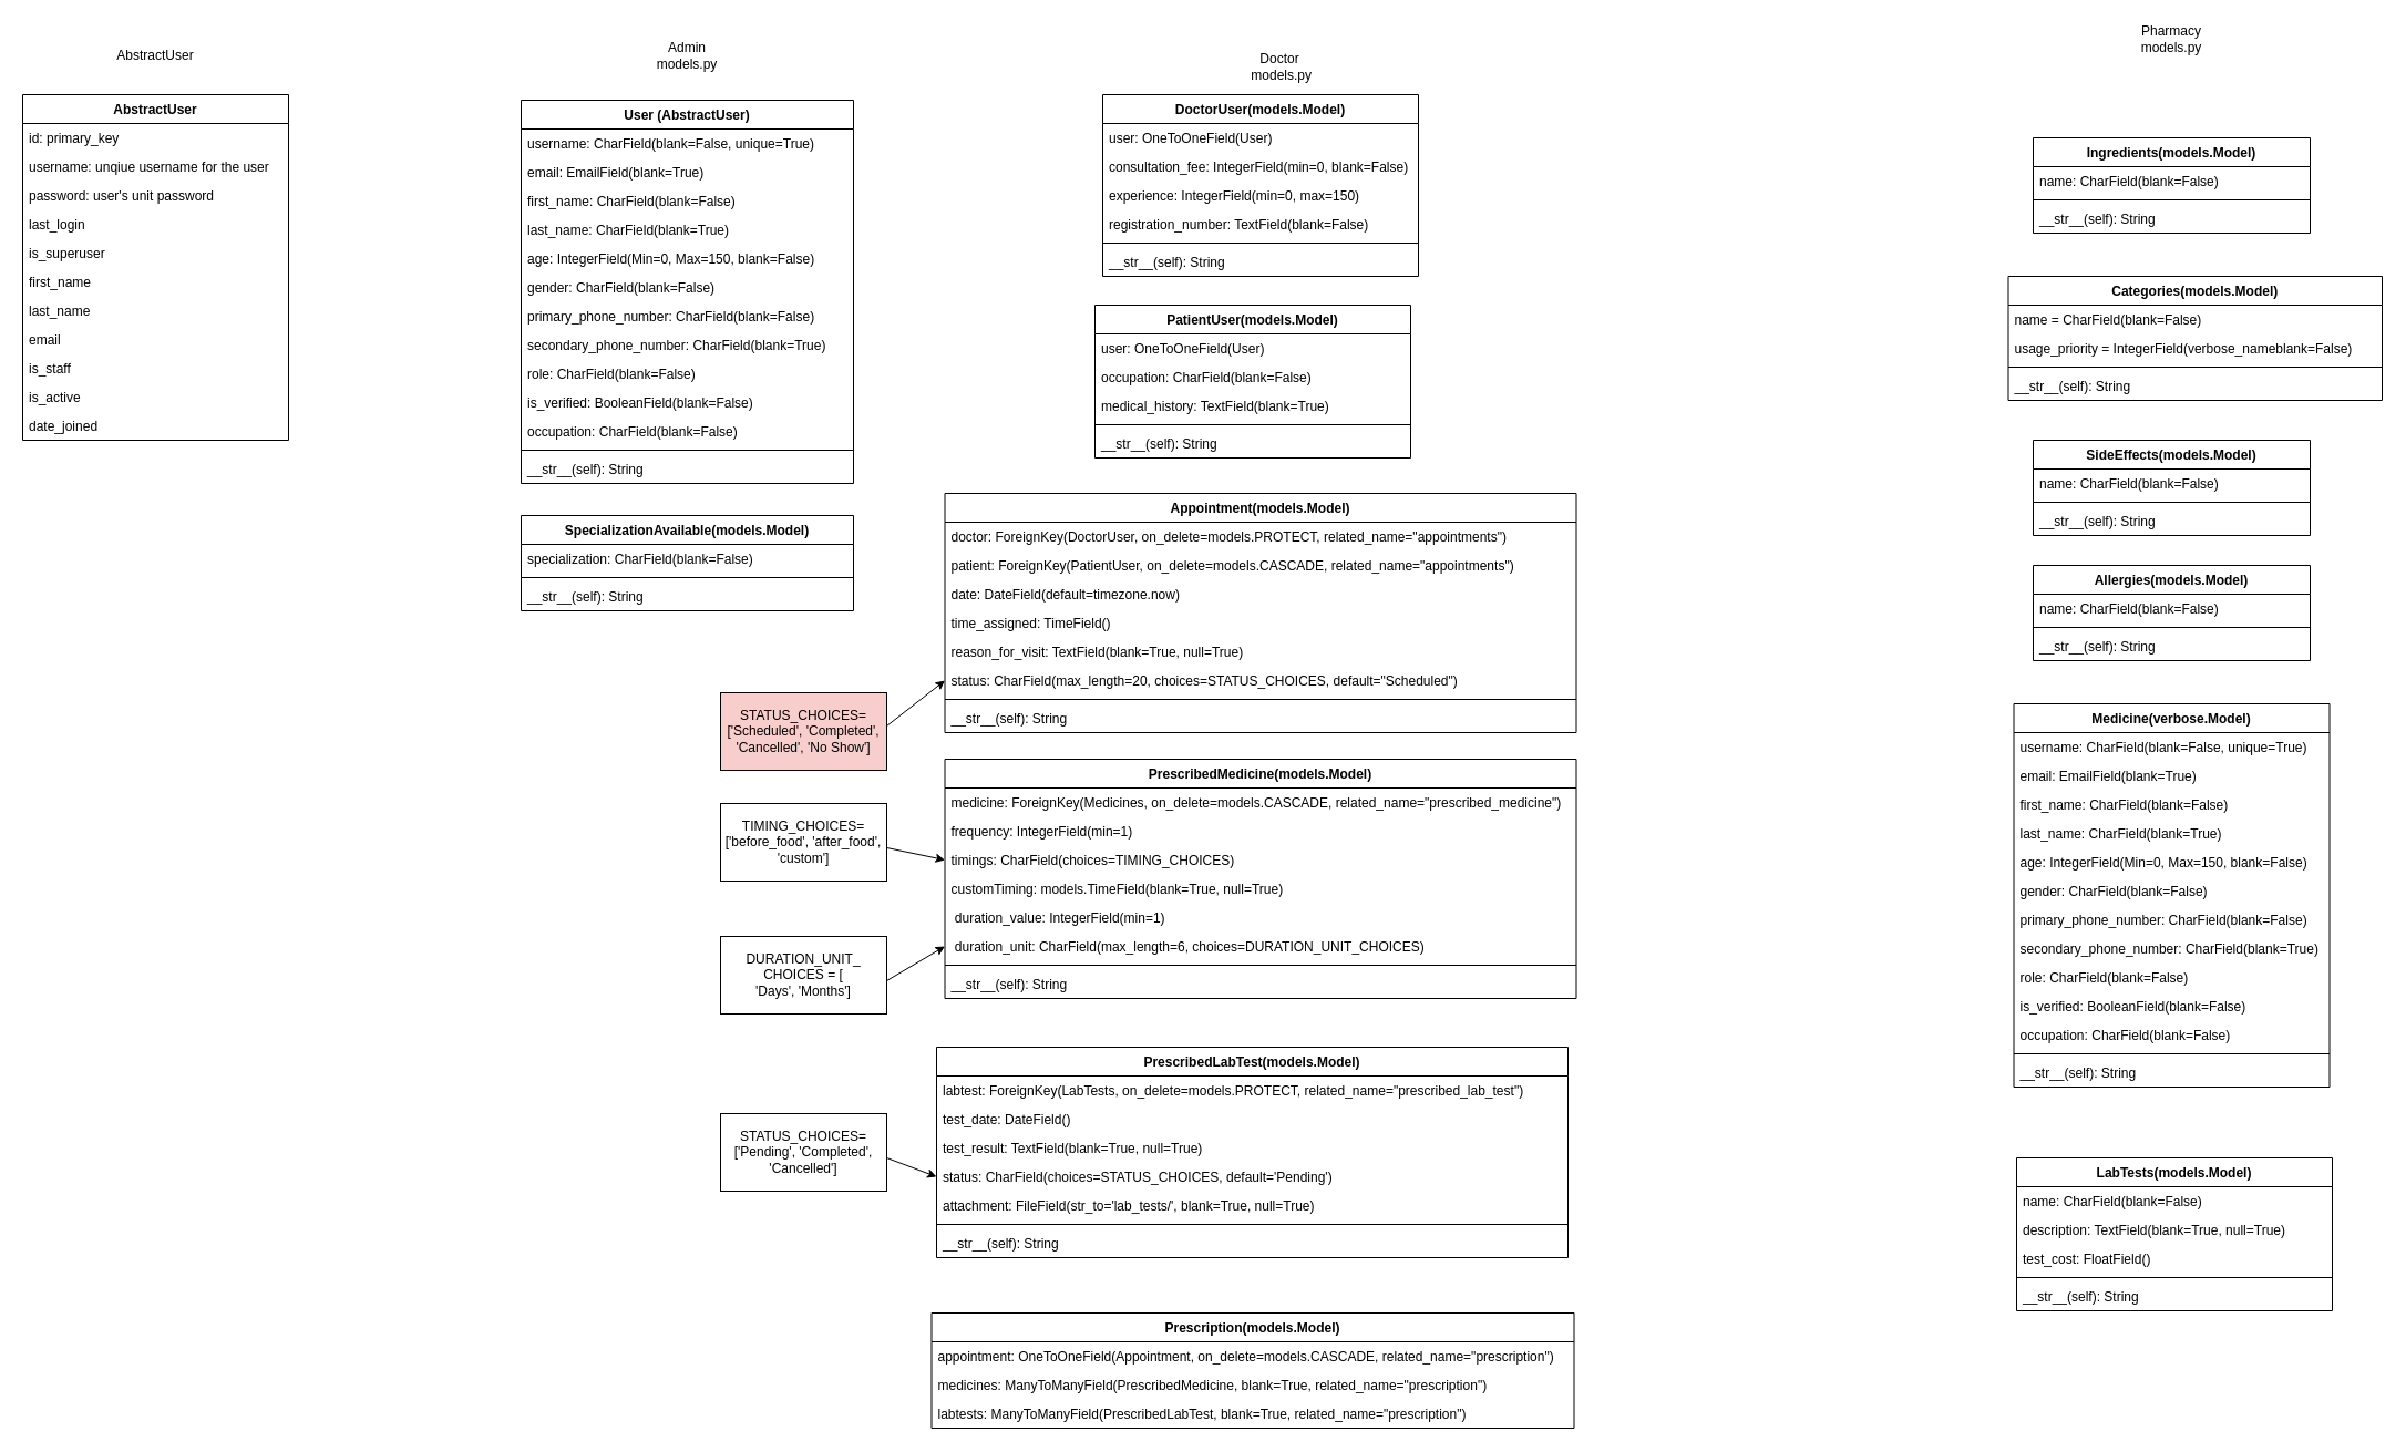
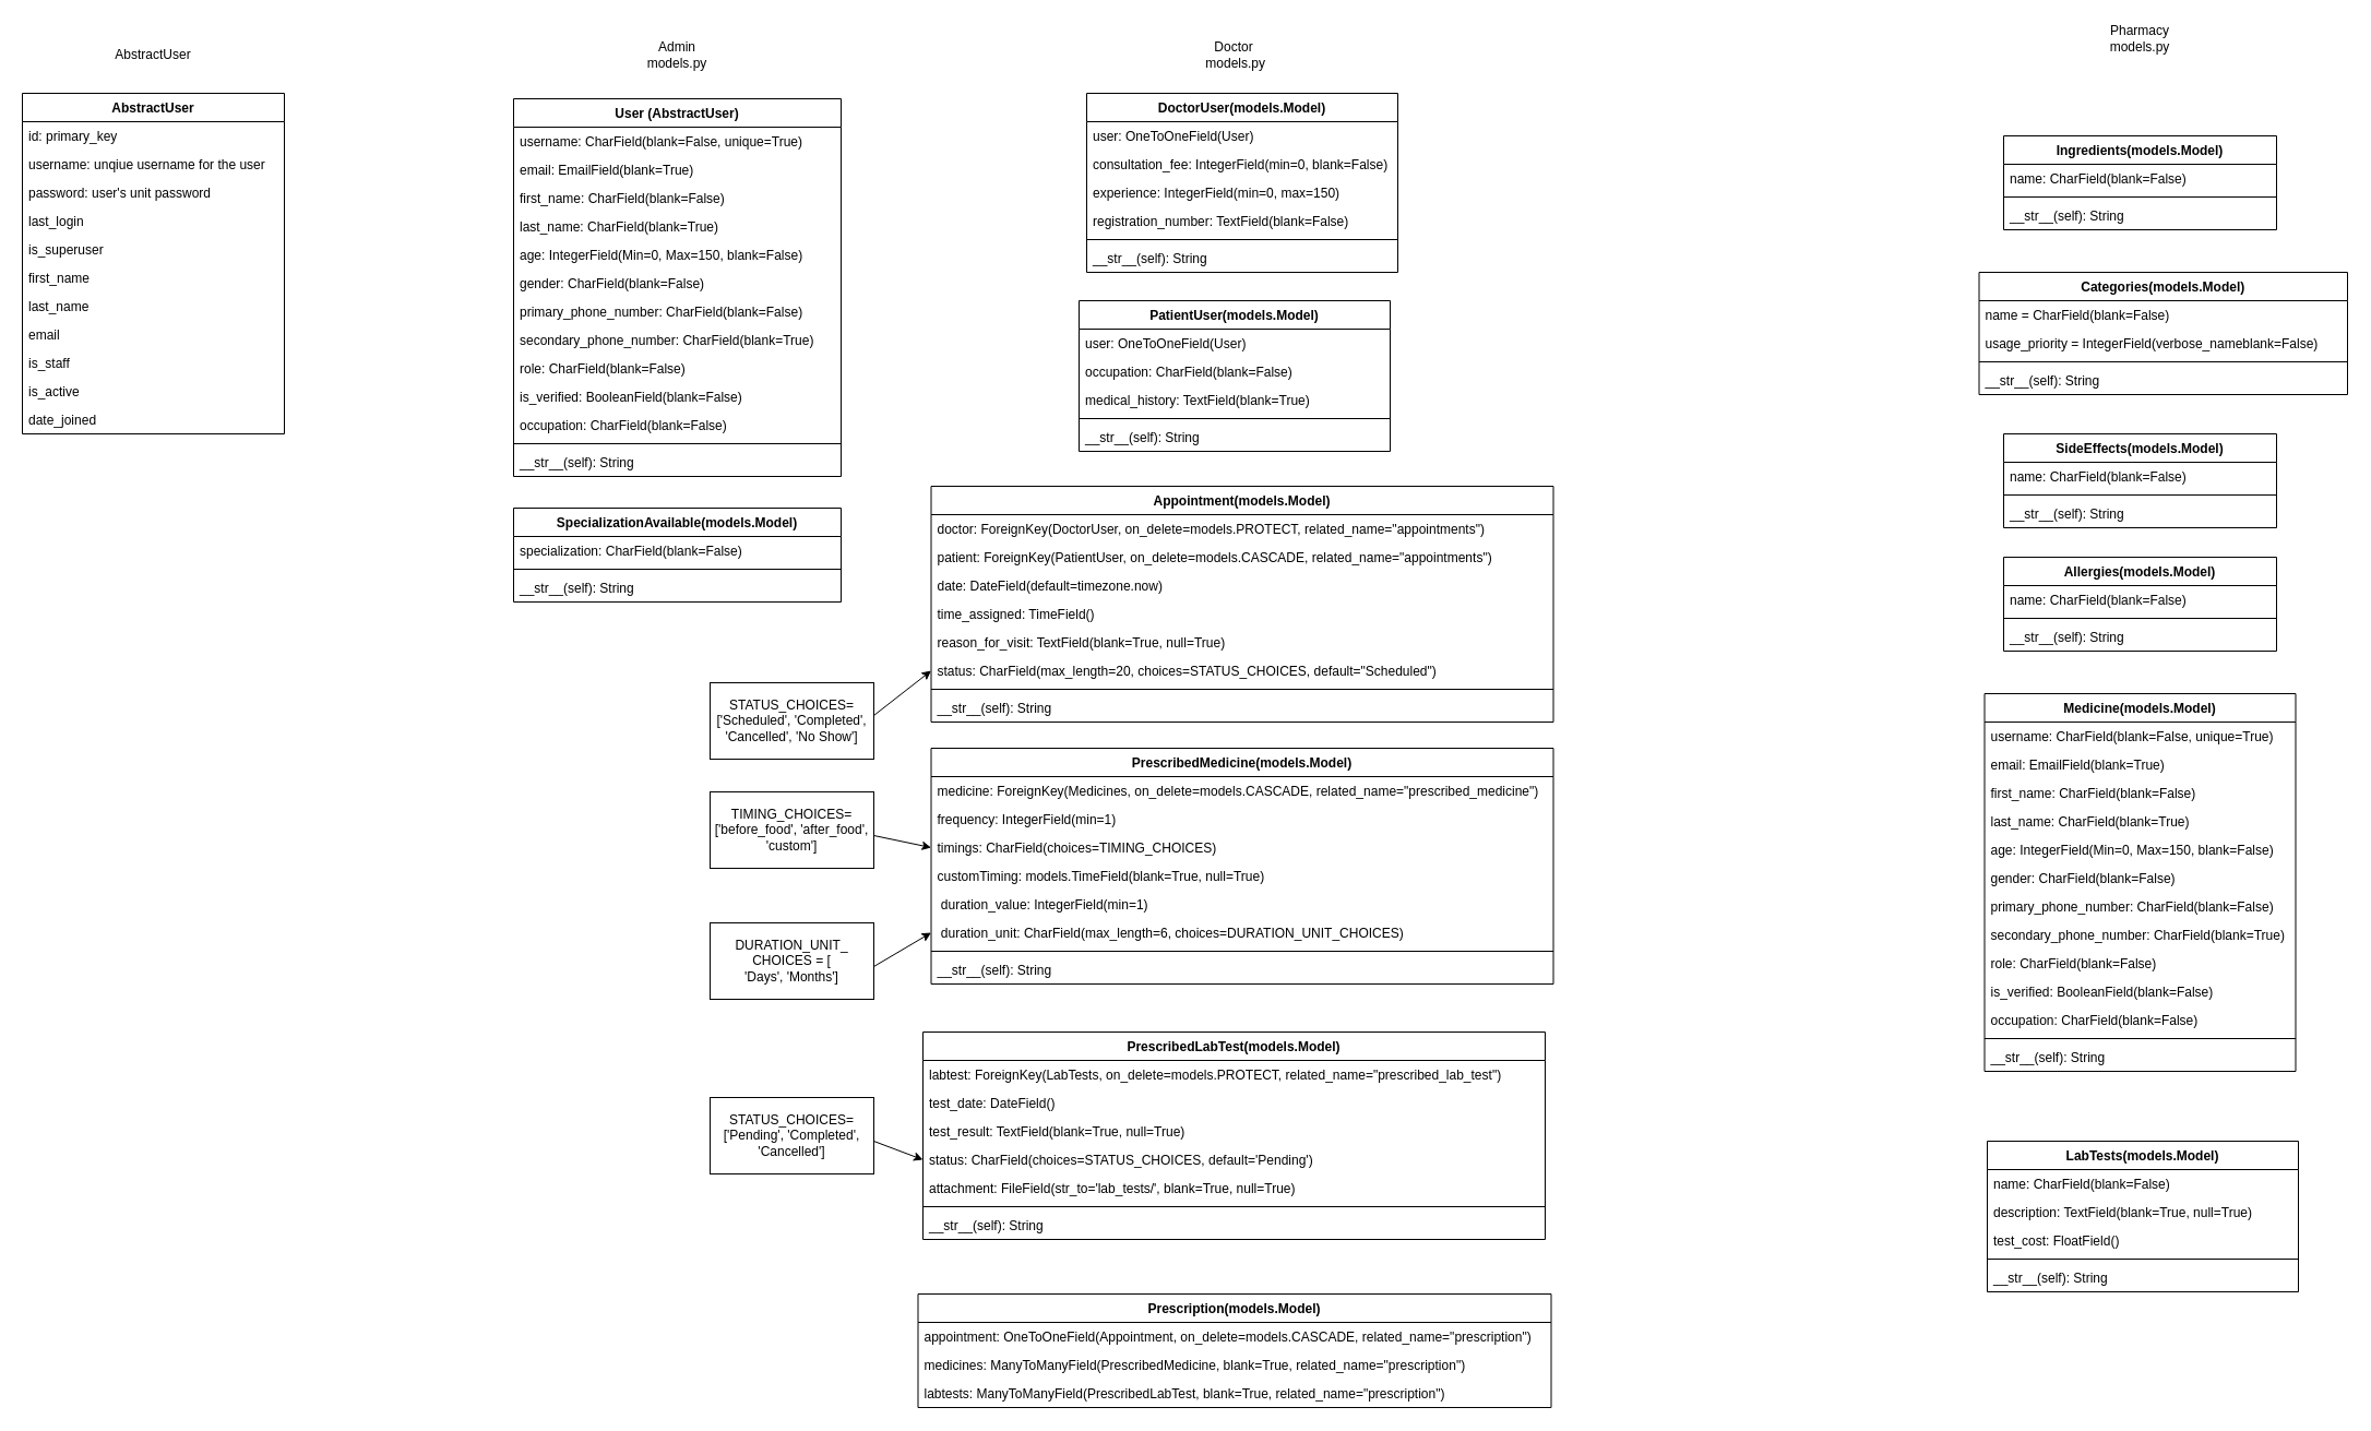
- <mxCell id="3" value="Doctor&lt;br&gt;&amp;nbsp;models.py" style="text;html=1;strokeColor=none;fillColor=none;align=center;verticalAlign=middle;whiteSpace=wrap;rounded=0;" parent="1" vertex="1"><mxGeometry x="1125" y="45" width="60" height="30" as="geometry" /></mxCell>
+ <mxCell id="3" value="Doctor&lt;br&gt;&amp;nbsp;models.py" style="text;html=1;strokeColor=none;fillColor=none;align=center;verticalAlign=middle;whiteSpace=wrap;rounded=0;" parent="1" vertex="1"><mxGeometry x="1100" y="35" width="60" height="30" as="geometry" /></mxCell>
- <mxCell id="98" value="Medicine(verbose.Model)" style="swimlane;fontStyle=1;childLayout=stackLayout;horizontal=1;startSize=26;horizontalStack=0;resizeParent=1;resizeParentMax=0;resizeLast=0;collapsible=1;marginBottom=0;" parent="1" vertex="1"><mxGeometry x="1817.5" y="635" width="285" height="346" as="geometry" /></mxCell>
+ <mxCell id="98" value="Medicine(models.Model)" style="swimlane;fontStyle=1;childLayout=stackLayout;horizontal=1;startSize=26;horizontalStack=0;resizeParent=1;resizeParentMax=0;resizeLast=0;collapsible=1;marginBottom=0;" parent="1" vertex="1"><mxGeometry x="1817.5" y="635" width="285" height="346" as="geometry" /></mxCell>
- <mxCell id="63" value="STATUS_CHOICES=&lt;div&gt;['Scheduled', 'Completed', 'Cancelled', 'No Show'&lt;span style=&quot;background-color: initial;&quot;&gt;]&lt;/span&gt;&lt;/div&gt;" style="rounded=0;whiteSpace=wrap;html=1;fillColor=#f8cecc;" parent="1" vertex="1"><mxGeometry x="650" y="625" width="150" height="70" as="geometry" /></mxCell>
+ <mxCell id="63" value="STATUS_CHOICES=&lt;div&gt;['Scheduled', 'Completed', 'Cancelled', 'No Show'&lt;span style=&quot;background-color: initial;&quot;&gt;]&lt;/span&gt;&lt;/div&gt;" style="rounded=0;whiteSpace=wrap;html=1;" parent="1" vertex="1"><mxGeometry x="650" y="625" width="150" height="70" as="geometry" /></mxCell>
